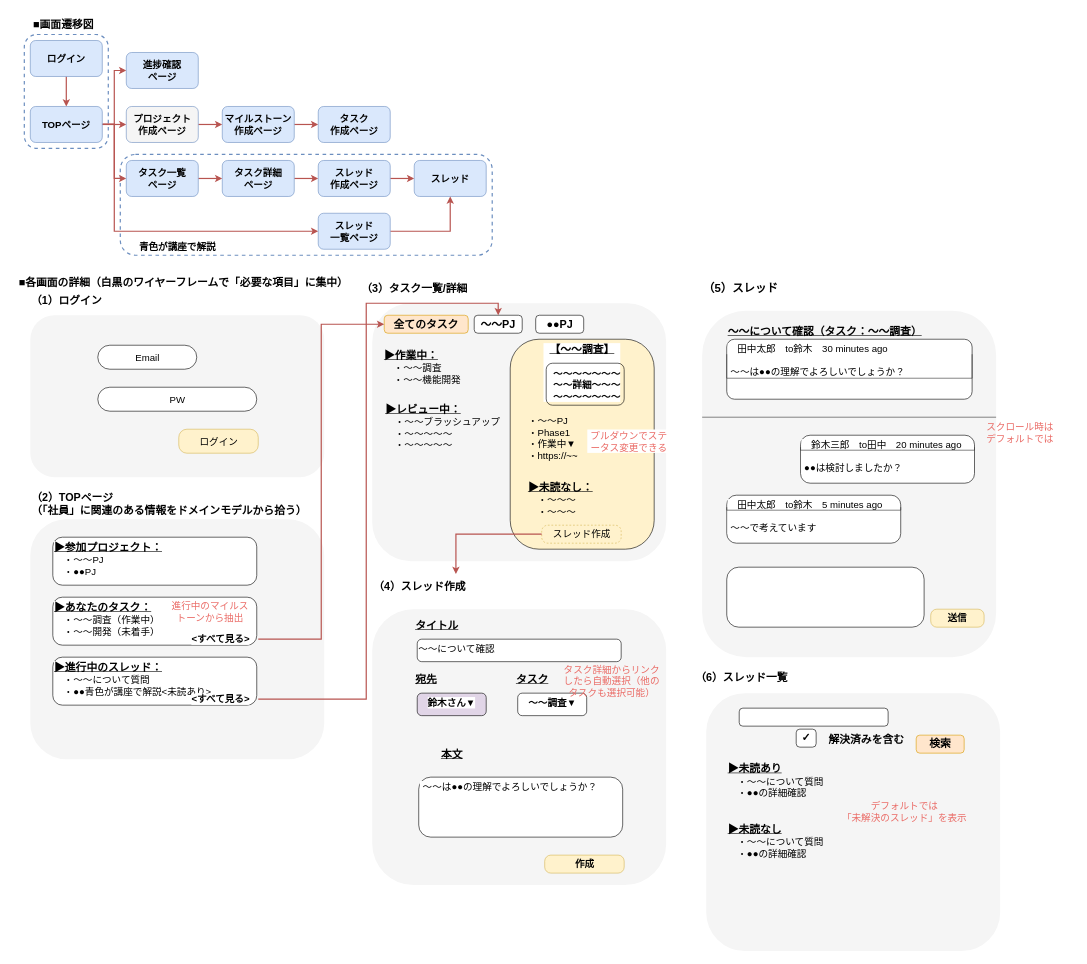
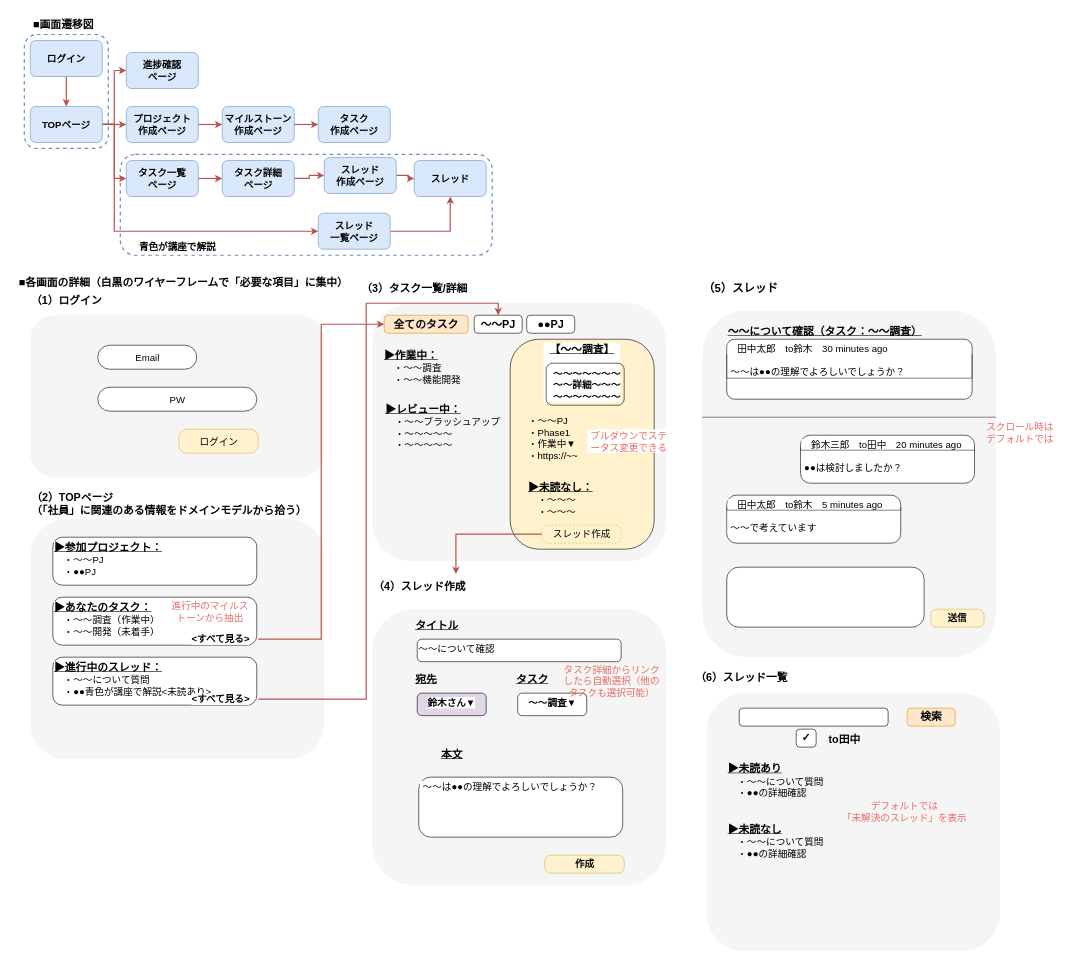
- <mxCell id="21" value="プロジェクト&lt;div&gt;作成ページ&lt;/div&gt;" style="rounded=1;whiteSpace=wrap;html=1;fillColor=#f5f5f5;strokeColor=#6c8ebf;fontSize=16;fontStyle=1;" vertex="1" parent="1"><mxGeometry x="210" y="177" width="120" height="60" as="geometry" /></mxCell>
+ <mxCell id="21" value="プロジェクト&lt;div&gt;作成ページ&lt;/div&gt;" style="rounded=1;whiteSpace=wrap;html=1;fillColor=#dae8fc;strokeColor=#6c8ebf;fontSize=16;fontStyle=1" vertex="1" parent="1"><mxGeometry x="210" y="177" width="120" height="60" as="geometry" /></mxCell>
- <mxCell id="39" value="スレッド&lt;div&gt;作成ページ&lt;/div&gt;" style="rounded=1;whiteSpace=wrap;html=1;fillColor=#dae8fc;strokeColor=#6c8ebf;fontSize=16;fontStyle=1" vertex="1" parent="1"><mxGeometry x="530" y="267" width="120" height="60" as="geometry" /></mxCell>
+ <mxCell id="39" value="スレッド&lt;div&gt;作成ページ&lt;/div&gt;" style="rounded=1;whiteSpace=wrap;html=1;fillColor=#dae8fc;strokeColor=#6c8ebf;fontSize=16;fontStyle=1" vertex="1" parent="1"><mxGeometry x="540" y="262" width="120" height="60" as="geometry" /></mxCell>
- <mxCell id="46" value="&lt;span style=&quot;font-size: 18px;&quot;&gt;&lt;b&gt;●●PJ&lt;/b&gt;&lt;/span&gt;" style="rounded=1;whiteSpace=wrap;html=1;fontFamily=Helvetica;fontSize=16;labelBackgroundColor=none;arcSize=20;verticalAlign=middle;align=center;fontStyle=0" vertex="1" parent="1"><mxGeometry x="892.5" y="525" width="80" height="30" as="geometry" /></mxCell>
+ <mxCell id="46" value="&lt;span style=&quot;font-size: 18px;&quot;&gt;&lt;b&gt;●●PJ&lt;/b&gt;&lt;/span&gt;" style="rounded=1;whiteSpace=wrap;html=1;fontFamily=Helvetica;fontSize=16;labelBackgroundColor=none;arcSize=20;verticalAlign=middle;align=center;fontStyle=0" vertex="1" parent="1"><mxGeometry x="877.5" y="525" width="80" height="30" as="geometry" /></mxCell>
- <mxCell id="90" value="&lt;span style=&quot;font-size: 18px;&quot;&gt;&lt;b&gt;&lt;span&gt;解決済みを含む&lt;/span&gt;&lt;/b&gt;&lt;/span&gt;" style="rounded=1;whiteSpace=wrap;html=1;fontFamily=Helvetica;fontSize=16;fontColor=#000000;labelBackgroundColor=none;arcSize=20;strokeColor=none;verticalAlign=top;align=left;fillColor=none;fontStyle=0" vertex="1" parent="1"><mxGeometry x="1378.5" y="1215" width="141.5" height="30" as="geometry" /></mxCell>
+ <mxCell id="90" value="&lt;span style=&quot;font-size: 18px;&quot;&gt;&lt;b&gt;&lt;span&gt;to田中&lt;/span&gt;&lt;/b&gt;&lt;/span&gt;" style="rounded=1;whiteSpace=wrap;html=1;fontFamily=Helvetica;fontSize=16;fontColor=#000000;labelBackgroundColor=none;arcSize=20;strokeColor=none;verticalAlign=top;align=left;fillColor=none;fontStyle=0" vertex="1" parent="1"><mxGeometry x="1378.5" y="1215" width="141.5" height="30" as="geometry" /></mxCell>
- <mxCell id="88" value="&lt;span style=&quot;font-size: 18px;&quot;&gt;&lt;b&gt;検索&lt;/b&gt;&lt;/span&gt;" style="rounded=1;whiteSpace=wrap;html=1;fontFamily=Helvetica;fontSize=16;labelBackgroundColor=none;arcSize=20;strokeColor=#d79b00;verticalAlign=middle;align=center;fillColor=#ffe6cc;fontStyle=0" vertex="1" parent="1"><mxGeometry x="1526.75" y="1225" width="80" height="30" as="geometry" /></mxCell>
+ <mxCell id="88" value="&lt;span style=&quot;font-size: 18px;&quot;&gt;&lt;b&gt;検索&lt;/b&gt;&lt;/span&gt;" style="rounded=1;whiteSpace=wrap;html=1;fontFamily=Helvetica;fontSize=16;labelBackgroundColor=none;arcSize=20;strokeColor=#d79b00;verticalAlign=middle;align=center;fillColor=#ffe6cc;fontStyle=0" vertex="1" parent="1"><mxGeometry x="1511.75" y="1180" width="80" height="30" as="geometry" /></mxCell>
